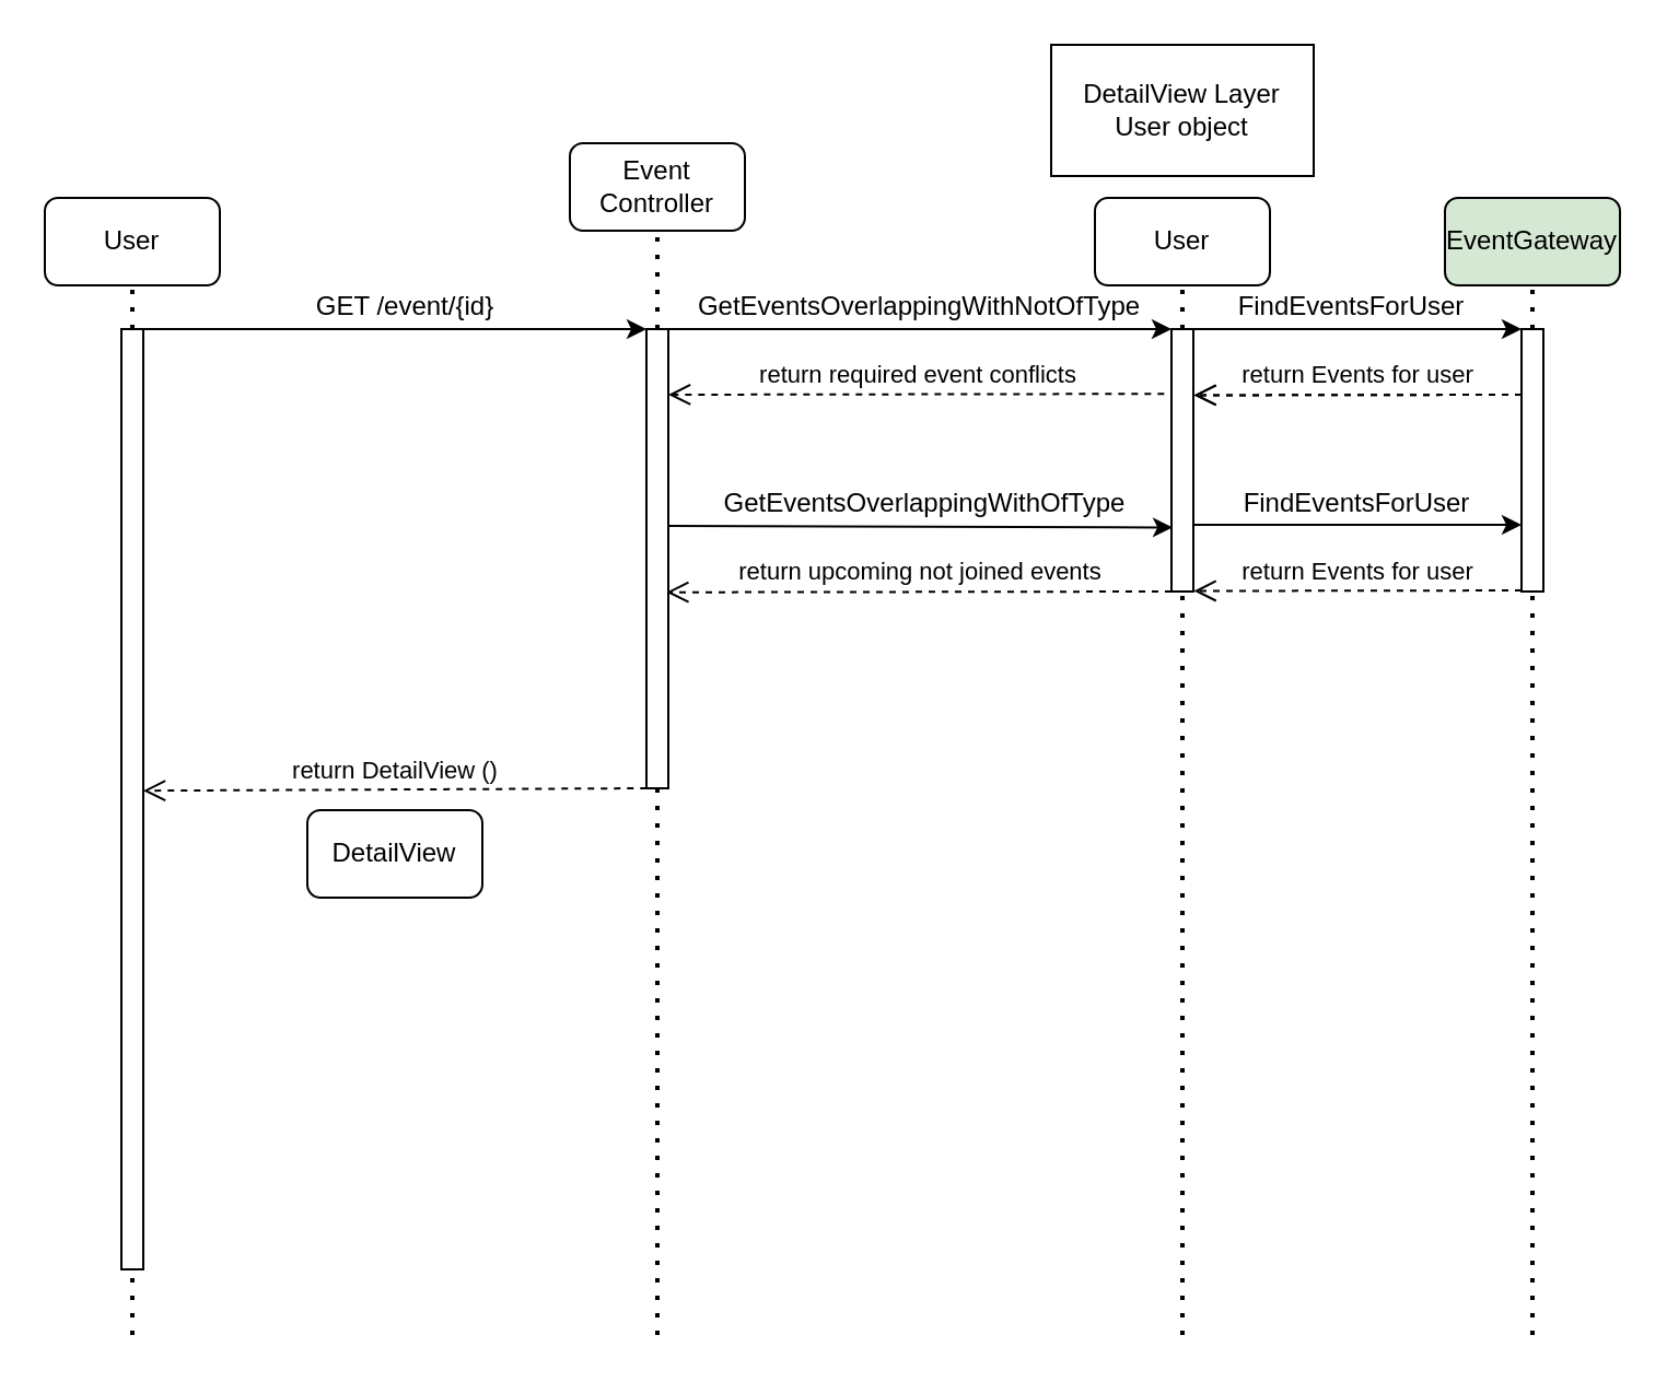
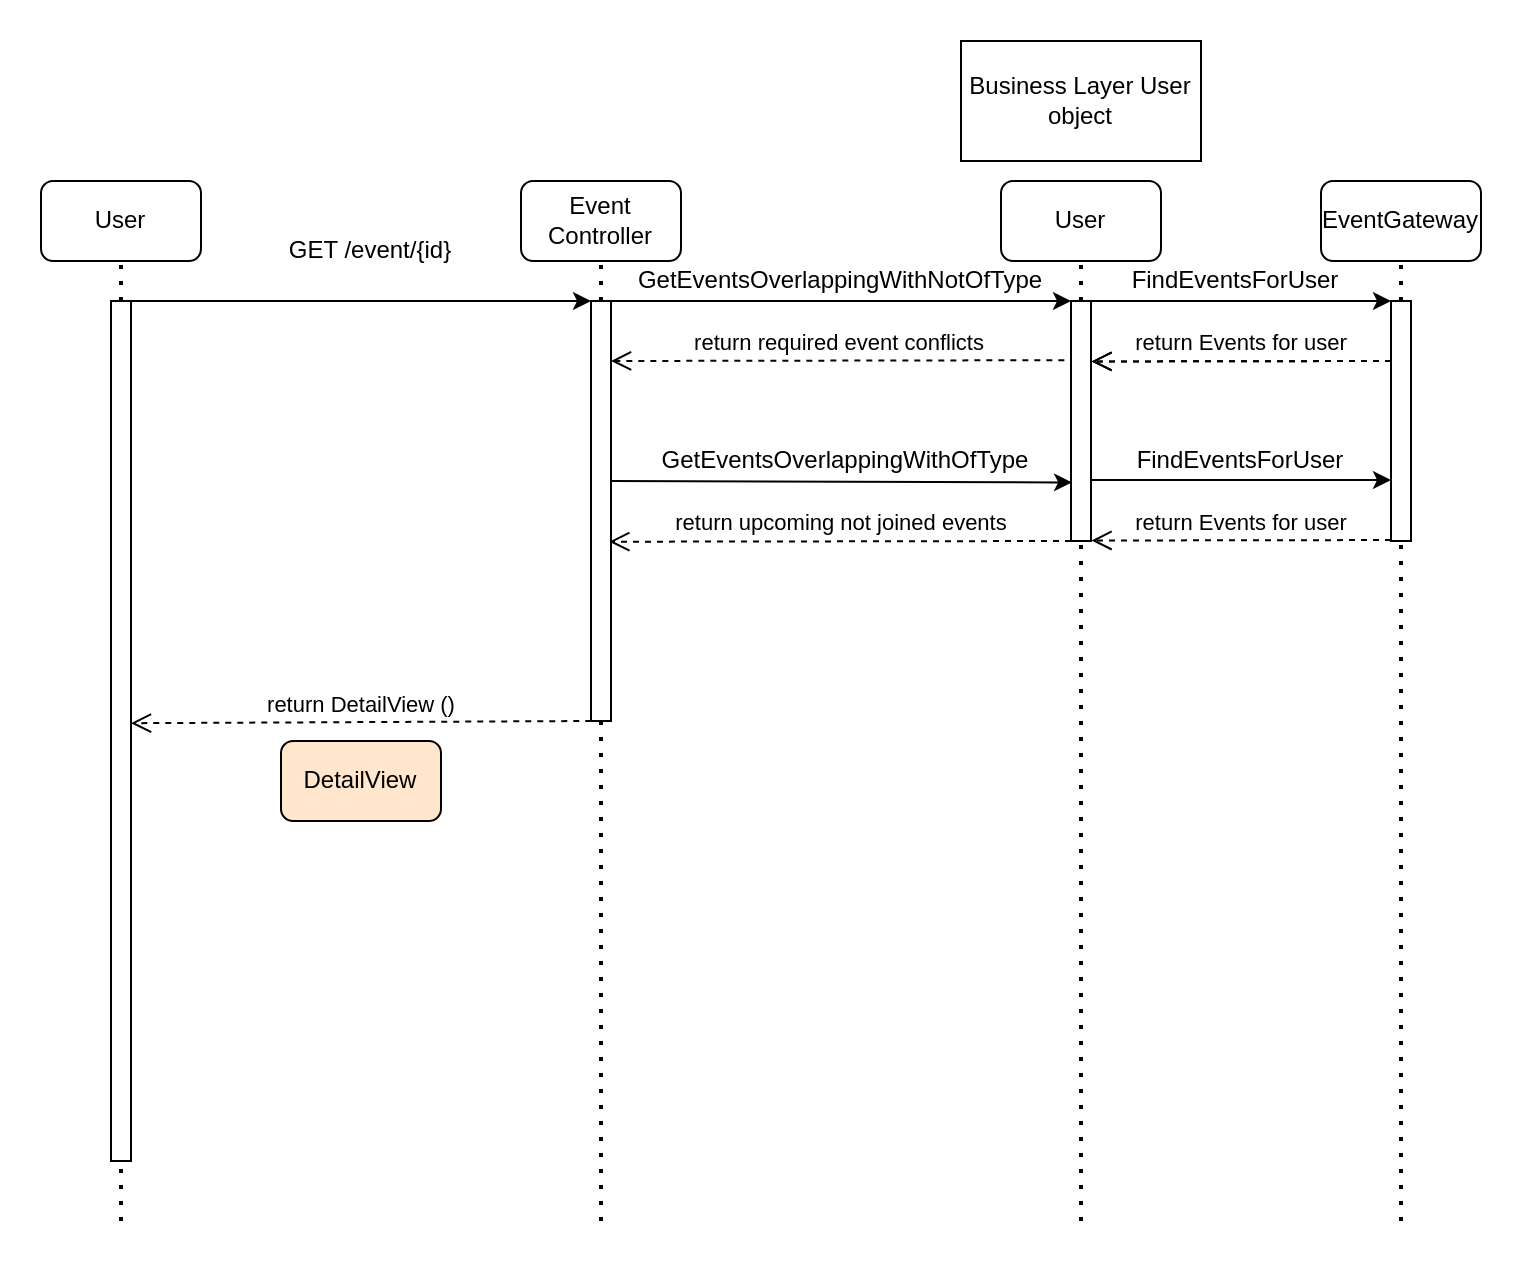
- <mxCell id="13" value="DetailView Layer User object" style="rounded=0;whiteSpace=wrap;html=1;" vertex="1" parent="1"><mxGeometry x="480" y="20" width="120" height="60" as="geometry" /></mxCell>
+ <mxCell id="13" value="Business Layer User object" style="rounded=0;whiteSpace=wrap;html=1;" vertex="1" parent="1"><mxGeometry x="480" y="20" width="120" height="60" as="geometry" /></mxCell>
- <mxCell id="3" value="Event Controller" style="rounded=1;whiteSpace=wrap;html=1;" vertex="1" parent="1"><mxGeometry x="260" y="65" width="80" height="40" as="geometry" /></mxCell>
+ <mxCell id="3" value="Event Controller" style="rounded=1;whiteSpace=wrap;html=1;" vertex="1" parent="1"><mxGeometry x="260" y="90" width="80" height="40" as="geometry" /></mxCell>
- <mxCell id="19" value="EventGateway" style="rounded=1;whiteSpace=wrap;html=1;fillColor=#d5e8d4;" vertex="1" parent="1"><mxGeometry x="660" y="90" width="80" height="40" as="geometry" /></mxCell>
+ <mxCell id="19" value="EventGateway" style="rounded=1;whiteSpace=wrap;html=1;" vertex="1" parent="1"><mxGeometry x="660" y="90" width="80" height="40" as="geometry" /></mxCell>
- <mxCell id="11" value="GET /event/{id}" style="text;html=1;strokeColor=none;fillColor=none;align=center;verticalAlign=middle;whiteSpace=wrap;rounded=0;" vertex="1" parent="1"><mxGeometry x="130" y="130" width="110" height="20" as="geometry" /></mxCell>
+ <mxCell id="11" value="GET /event/{id}" style="text;html=1;strokeColor=none;fillColor=none;align=center;verticalAlign=middle;whiteSpace=wrap;rounded=0;" vertex="1" parent="1"><mxGeometry x="130" y="115" width="110" height="20" as="geometry" /></mxCell>
- <mxCell id="10" value="DetailView" style="rounded=1;whiteSpace=wrap;html=1;" vertex="1" parent="1"><mxGeometry x="140" y="370" width="80" height="40" as="geometry" /></mxCell>
+ <mxCell id="10" value="DetailView" style="rounded=1;whiteSpace=wrap;html=1;fillColor=#ffe6cc;" vertex="1" parent="1"><mxGeometry x="140" y="370" width="80" height="40" as="geometry" /></mxCell>
